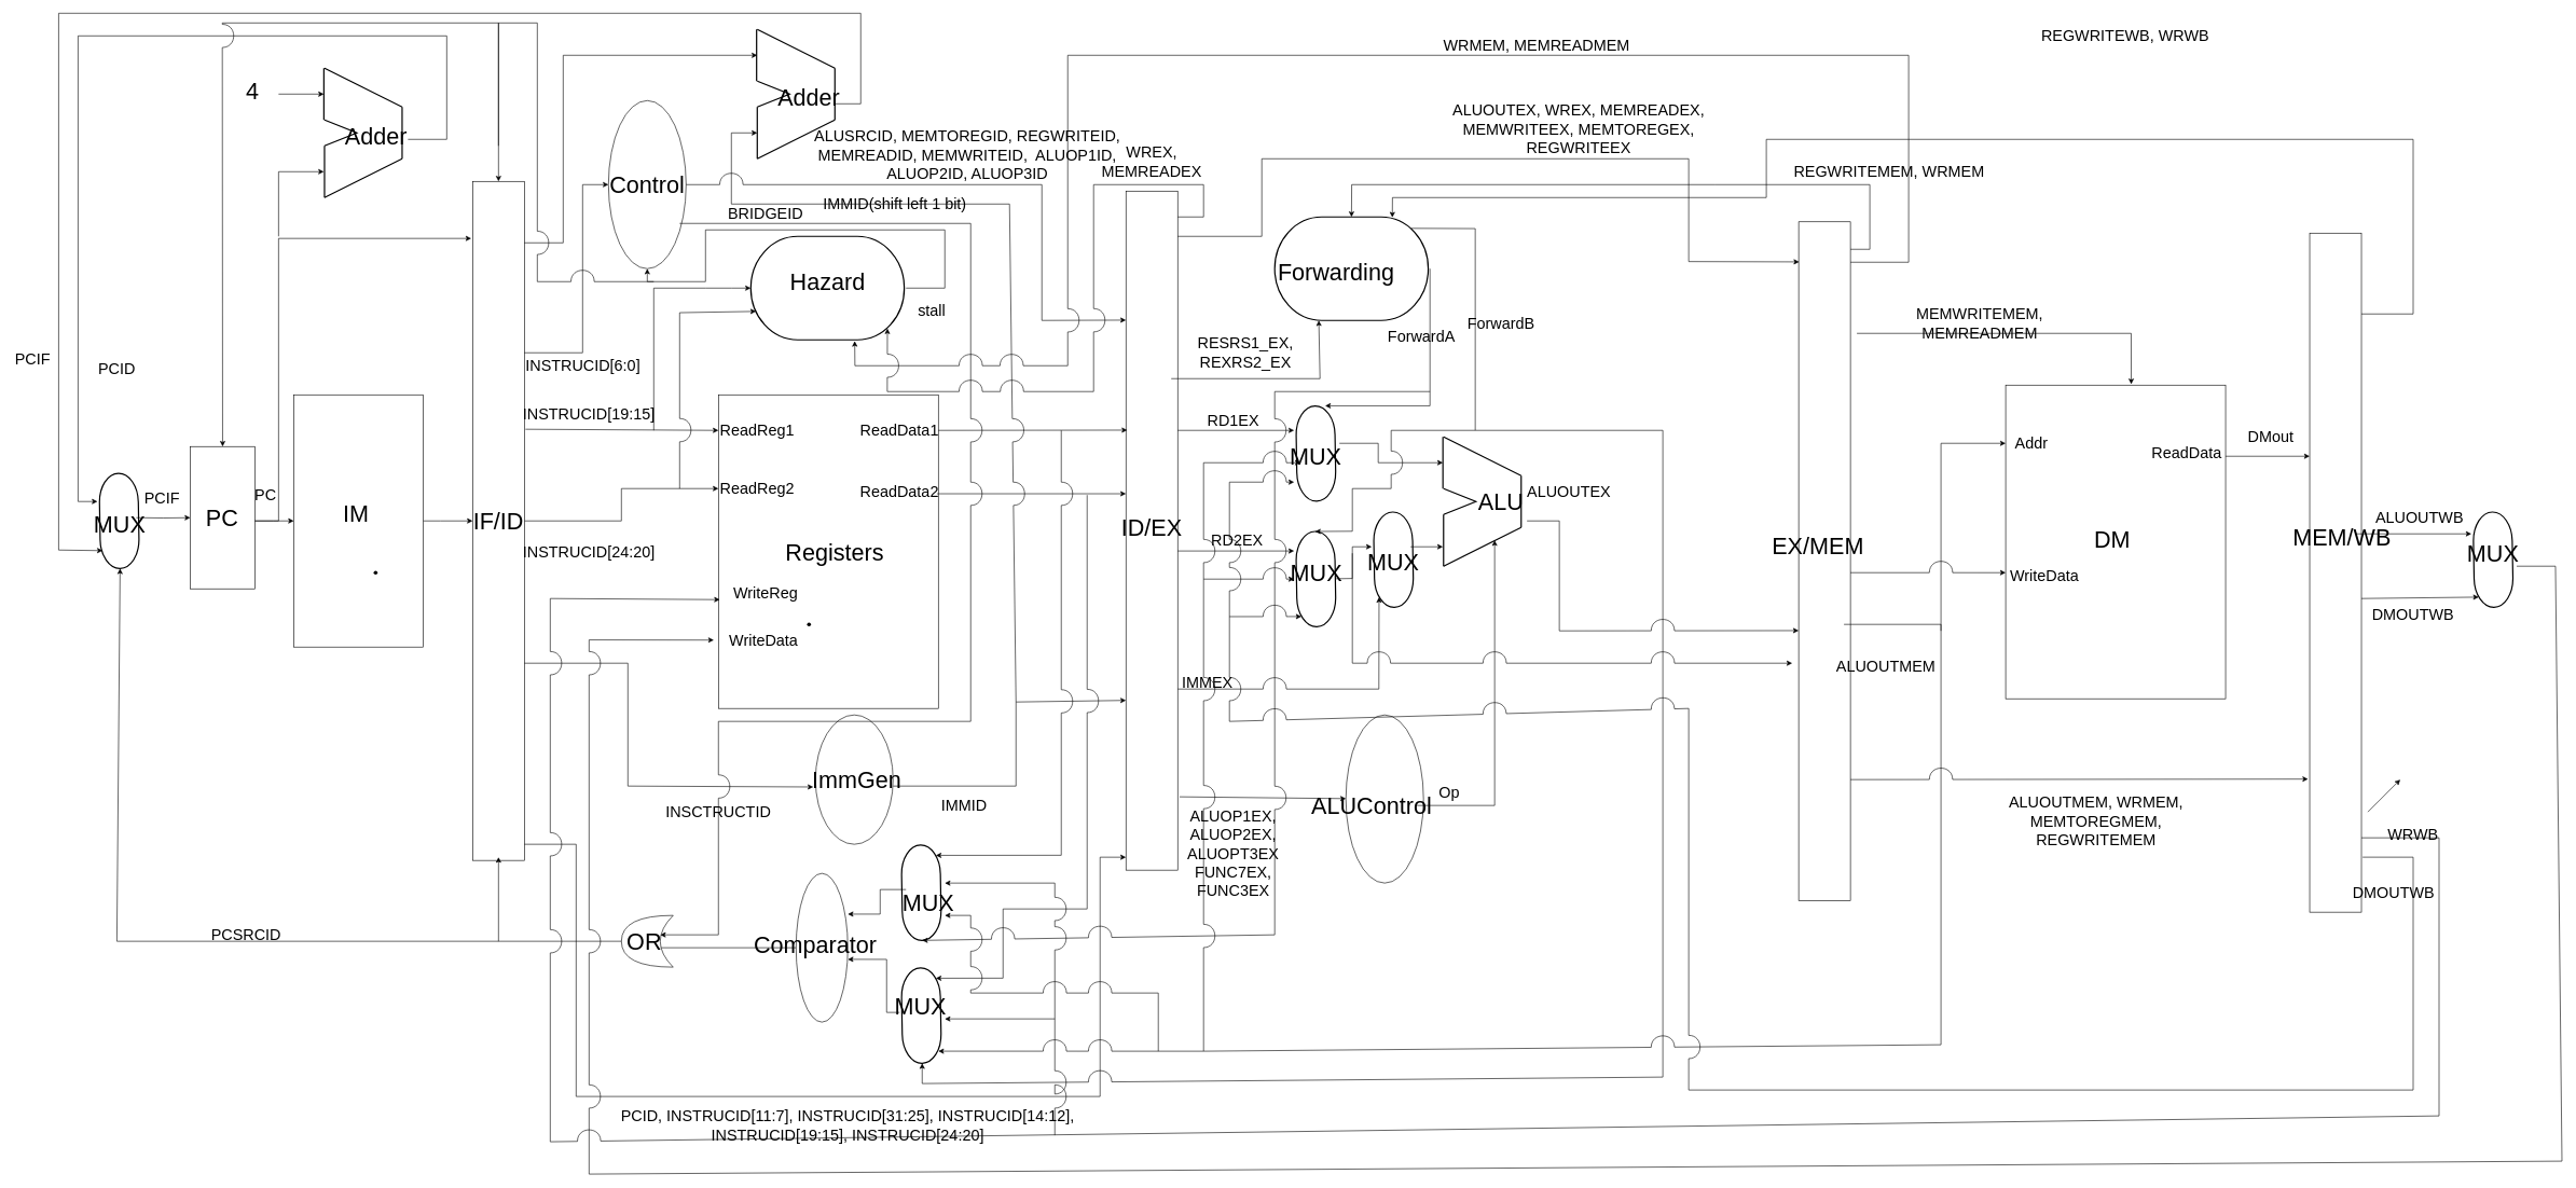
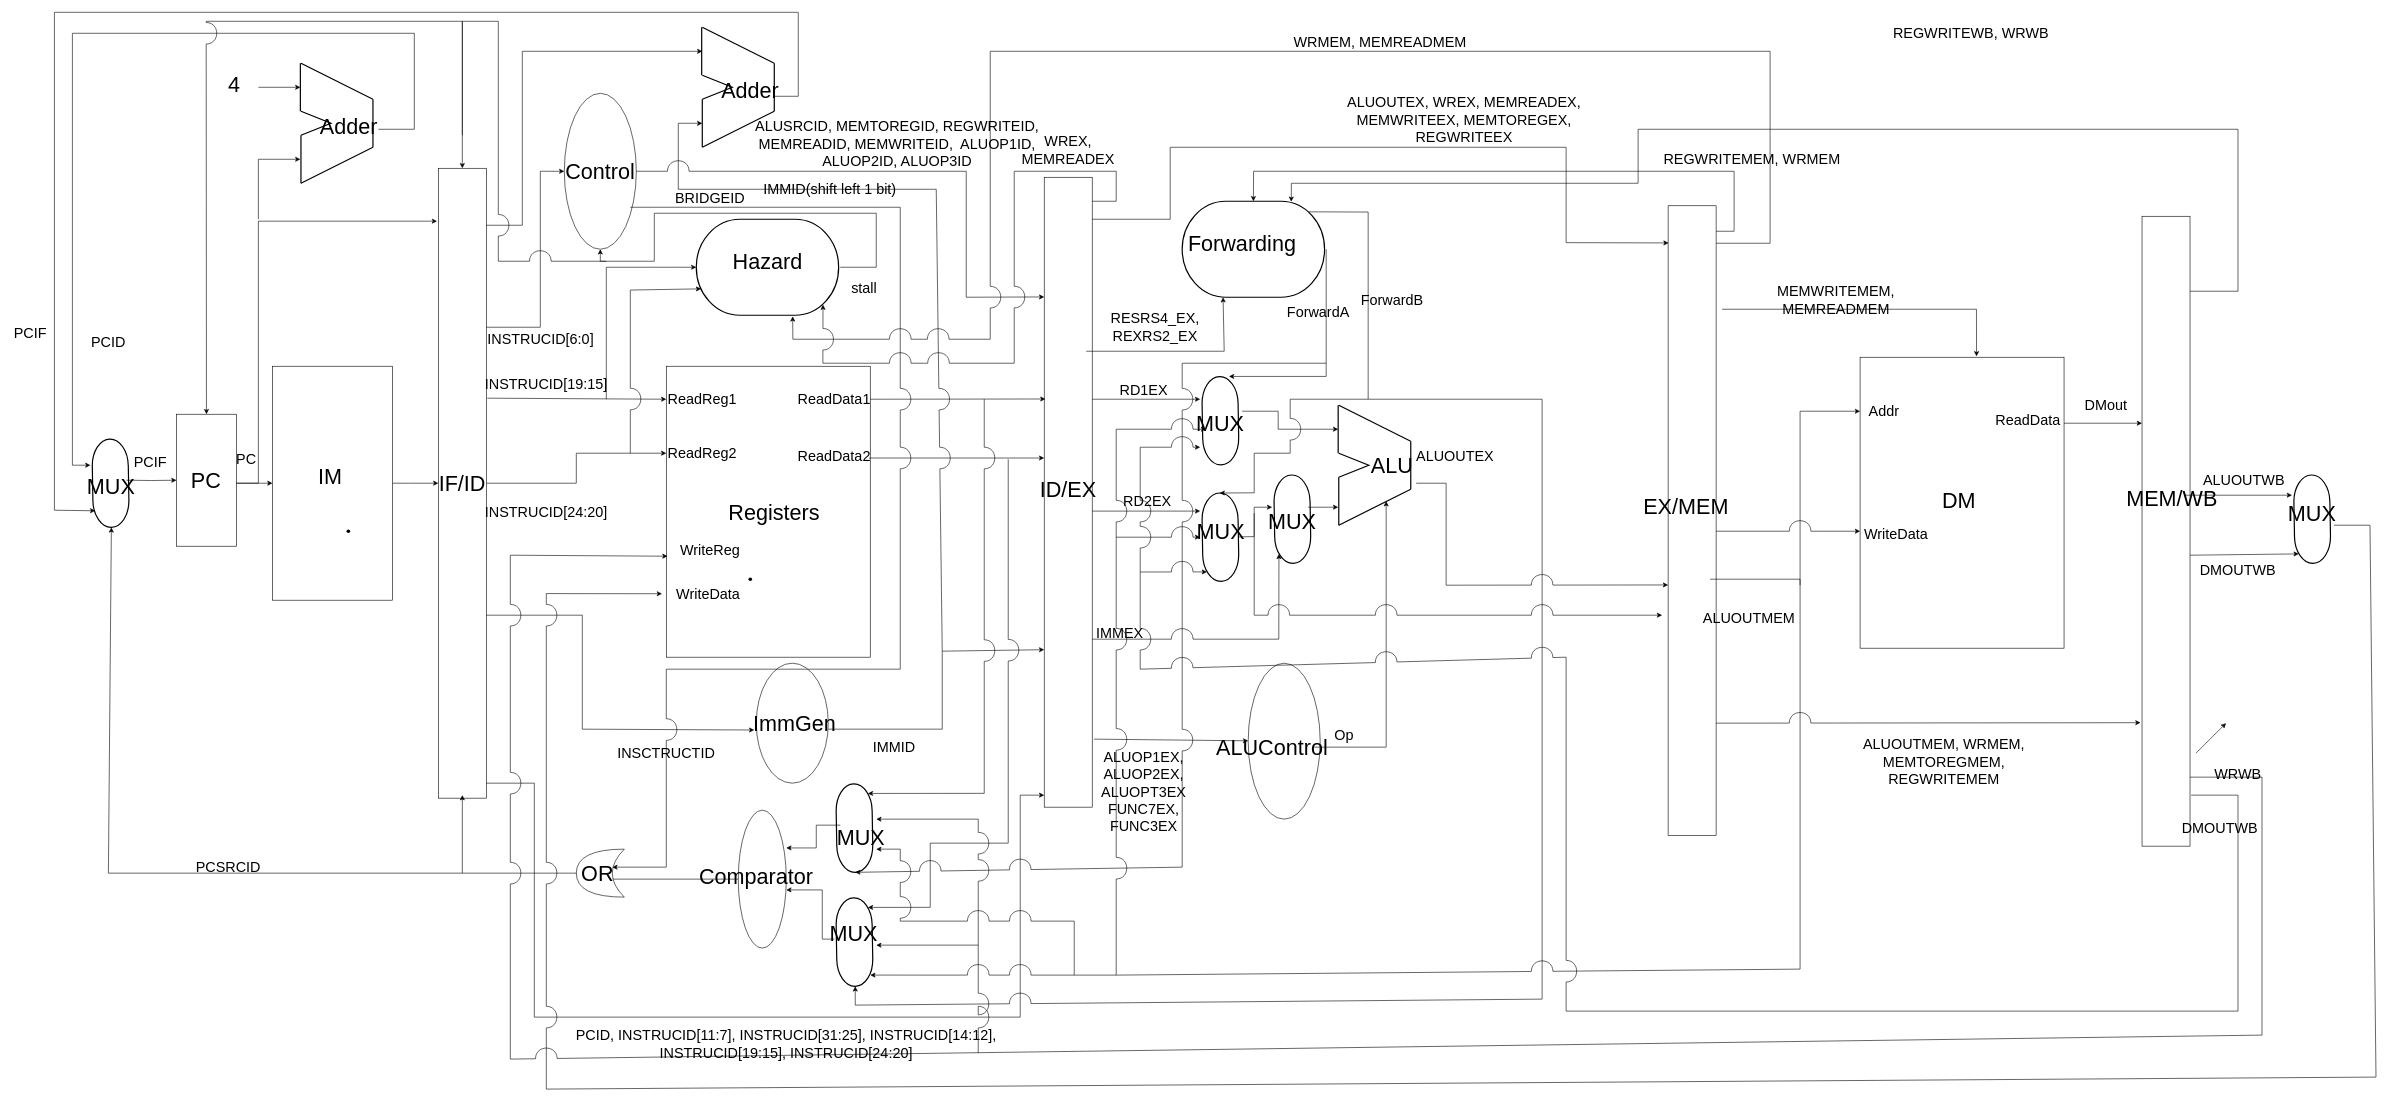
- <mxCell id="179" value="&lt;font style=&quot;font-size: 24px;&quot;&gt;WRMEM, MEMREADMEM&lt;br&gt;&lt;/font&gt;" style="text;strokeColor=none;align=center;fillColor=none;html=1;verticalAlign=middle;whiteSpace=wrap;rounded=0;" vertex="1" parent="1"><mxGeometry x="2115" y="55" width="520" height="30" as="geometry" /></mxCell>
+ <mxCell id="179" value="&lt;font style=&quot;font-size: 24px;&quot;&gt;WRMEM, MEMREADMEM&lt;br&gt;&lt;/font&gt;" style="text;strokeColor=none;align=center;fillColor=none;html=1;verticalAlign=middle;whiteSpace=wrap;rounded=0;" vertex="1" parent="1"><mxGeometry x="2040" y="55" width="520" height="30" as="geometry" /></mxCell>
- <mxCell id="117" value="&lt;font style=&quot;font-size: 36px;&quot;&gt;Forwarding&lt;br&gt;&lt;/font&gt;" style="text;strokeColor=none;align=center;fillColor=none;html=1;verticalAlign=middle;whiteSpace=wrap;rounded=0;connectable=0;" vertex="1" parent="1"><mxGeometry x="1975" y="360" width="180" height="120" as="geometry" /></mxCell>
+ <mxCell id="117" value="&lt;font style=&quot;font-size: 36px;&quot;&gt;Forwarding&lt;br&gt;&lt;/font&gt;" style="text;strokeColor=none;align=center;fillColor=none;html=1;verticalAlign=middle;whiteSpace=wrap;rounded=0;connectable=0;" vertex="1" parent="1"><mxGeometry x="1980" y="345" width="180" height="120" as="geometry" /></mxCell>
- <mxCell id="126" value="&lt;div&gt;&lt;font style=&quot;font-size: 24px;&quot;&gt;RESRS1_EX,&lt;/font&gt;&lt;/div&gt;&lt;div&gt;&lt;font style=&quot;font-size: 24px;&quot;&gt;REXRS2_EX&lt;br&gt;&lt;/font&gt;&lt;/div&gt;" style="text;strokeColor=none;align=center;fillColor=none;html=1;verticalAlign=middle;whiteSpace=wrap;rounded=0;" vertex="1" parent="1"><mxGeometry x="1895" y="525" width="60" height="40" as="geometry" /></mxCell>
+ <mxCell id="126" value="&lt;div&gt;&lt;font style=&quot;font-size: 24px;&quot;&gt;RESRS4_EX,&lt;/font&gt;&lt;/div&gt;&lt;div&gt;&lt;font style=&quot;font-size: 24px;&quot;&gt;REXRS2_EX&lt;br&gt;&lt;/font&gt;&lt;/div&gt;" style="text;strokeColor=none;align=center;fillColor=none;html=1;verticalAlign=middle;whiteSpace=wrap;rounded=0;" vertex="1" parent="1"><mxGeometry x="1895" y="525" width="60" height="40" as="geometry" /></mxCell>
